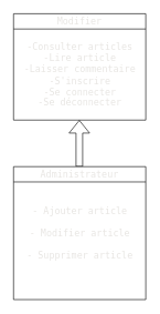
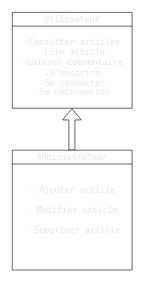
- <mxCell id="2" value="&lt;span style=&quot;color: rgb(232, 230, 227); font-family: &amp;quot;Söhne Mono&amp;quot;, Monaco, &amp;quot;Andale Mono&amp;quot;, &amp;quot;Ubuntu Mono&amp;quot;, monospace; font-size: 14px; font-weight: 400; text-align: left;&quot;&gt;Modifier  &lt;/span&gt;" style="swimlane;whiteSpace=wrap;html=1;startSize=23;" vertex="1" parent="1"><mxGeometry x="20" y="20" width="200" height="160" as="geometry" /></mxCell>
+ <mxCell id="2" value="&lt;span style=&quot;color: rgb(232, 230, 227); font-family: &amp;quot;Söhne Mono&amp;quot;, Monaco, &amp;quot;Andale Mono&amp;quot;, &amp;quot;Ubuntu Mono&amp;quot;, monospace; font-size: 14px; font-weight: 400; text-align: left;&quot;&gt;Utilisateur  &lt;/span&gt;" style="swimlane;whiteSpace=wrap;html=1;startSize=23;" vertex="1" parent="1"><mxGeometry x="20" y="20" width="200" height="160" as="geometry" /></mxCell>
